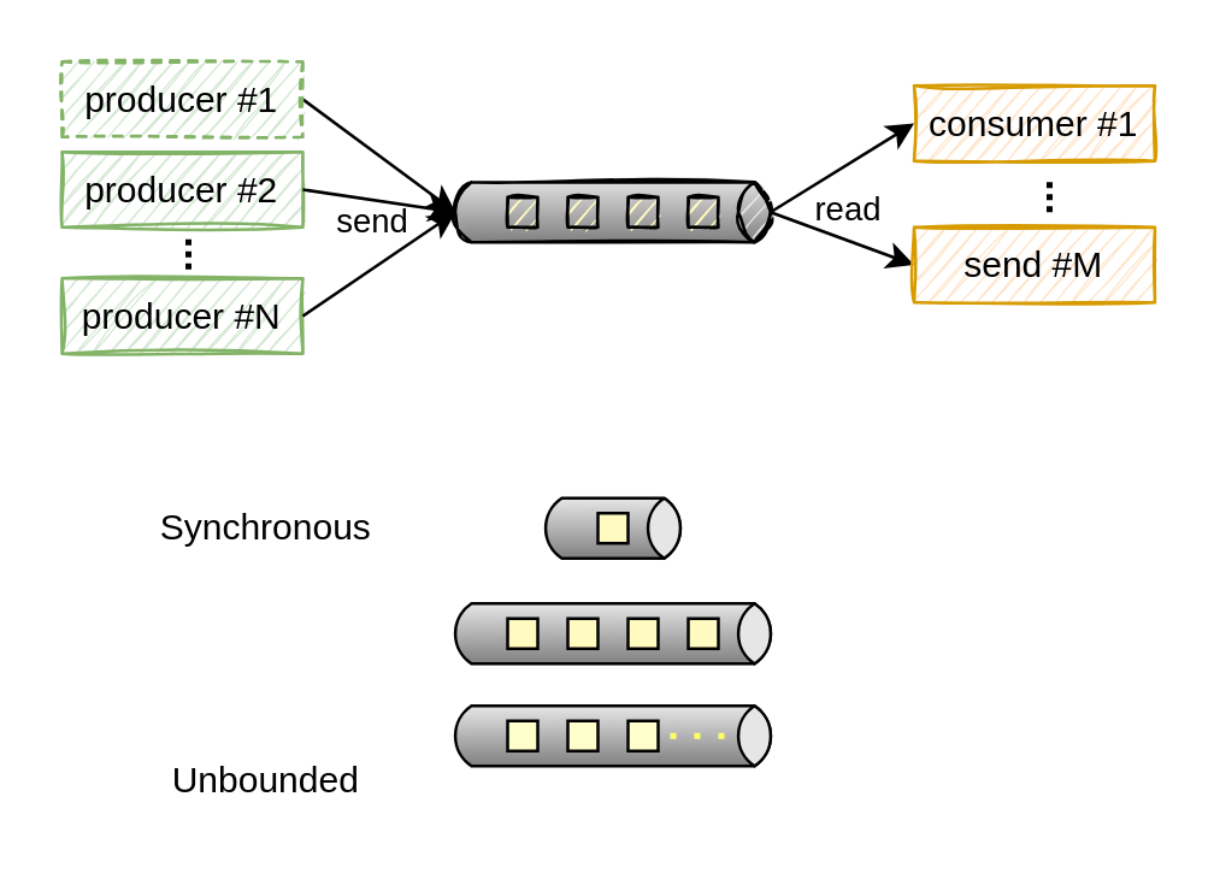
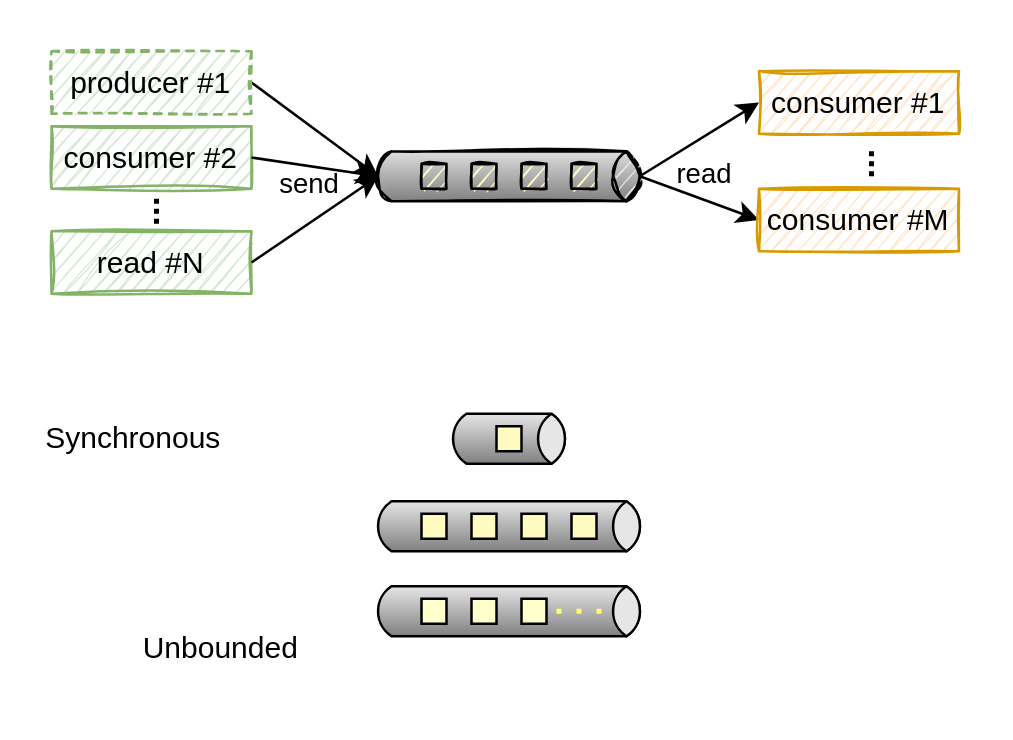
- <mxCell id="12" value="producer #2" style="rounded=0;whiteSpace=wrap;html=1;sketch=1;fillColor=#d5e8d4;strokeColor=#82b366;" parent="1" vertex="1"><mxGeometry x="20" y="50" width="80" height="25" as="geometry" /></mxCell>
+ <mxCell id="12" value="consumer #2" style="rounded=0;whiteSpace=wrap;html=1;sketch=1;fillColor=#d5e8d4;strokeColor=#82b366;" parent="1" vertex="1"><mxGeometry x="20" y="50" width="80" height="25" as="geometry" /></mxCell>
- <mxCell id="10" value="send #M" style="rounded=0;whiteSpace=wrap;html=1;sketch=1;fillColor=#ffe6cc;strokeColor=#d79b00;" parent="1" vertex="1"><mxGeometry x="303" y="75" width="80" height="25" as="geometry" /></mxCell>
+ <mxCell id="10" value="consumer #M" style="rounded=0;whiteSpace=wrap;html=1;sketch=1;fillColor=#ffe6cc;strokeColor=#d79b00;" parent="1" vertex="1"><mxGeometry x="303" y="75" width="80" height="25" as="geometry" /></mxCell>
- <mxCell id="13" value="producer #N" style="rounded=0;whiteSpace=wrap;html=1;sketch=1;fillColor=#d5e8d4;strokeColor=#82b366;" parent="1" vertex="1"><mxGeometry x="20" y="92" width="80" height="25" as="geometry" /></mxCell>
+ <mxCell id="13" value="read #N" style="rounded=0;whiteSpace=wrap;html=1;sketch=1;fillColor=#d5e8d4;strokeColor=#82b366;" parent="1" vertex="1"><mxGeometry x="20" y="92" width="80" height="25" as="geometry" /></mxCell>
- <mxCell id="19" value="Synchronous" style="text;html=1;strokeColor=none;fillColor=none;align=center;verticalAlign=middle;whiteSpace=wrap;rounded=0;" parent="1" vertex="1"><mxGeometry x="58" y="160" width="60" height="30" as="geometry" /></mxCell>
+ <mxCell id="19" value="Synchronous" style="text;html=1;strokeColor=none;fillColor=none;align=center;verticalAlign=middle;whiteSpace=wrap;rounded=0;" parent="1" vertex="1"><mxGeometry x="23" y="160" width="60" height="30" as="geometry" /></mxCell>
